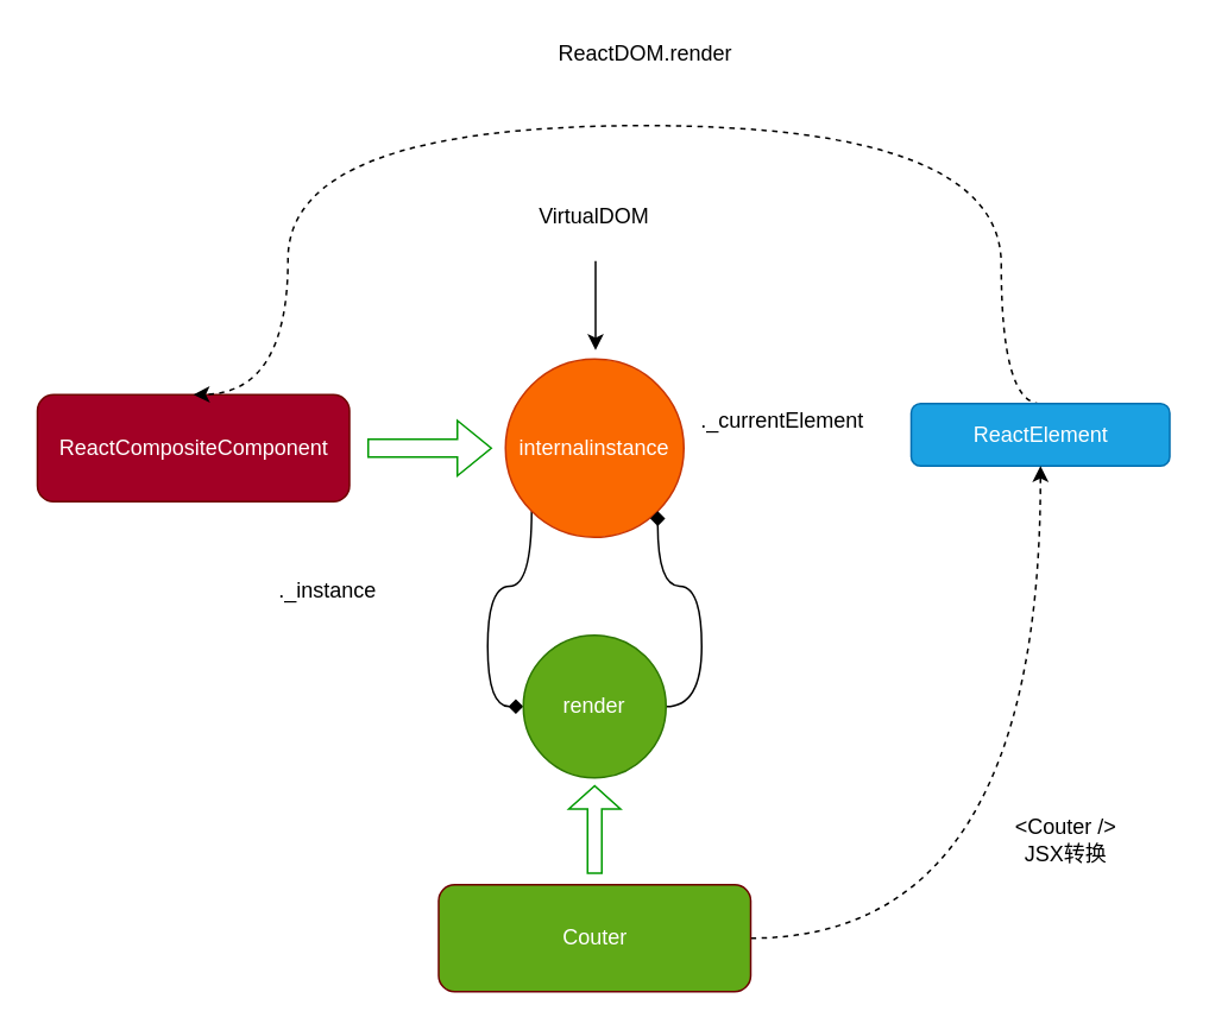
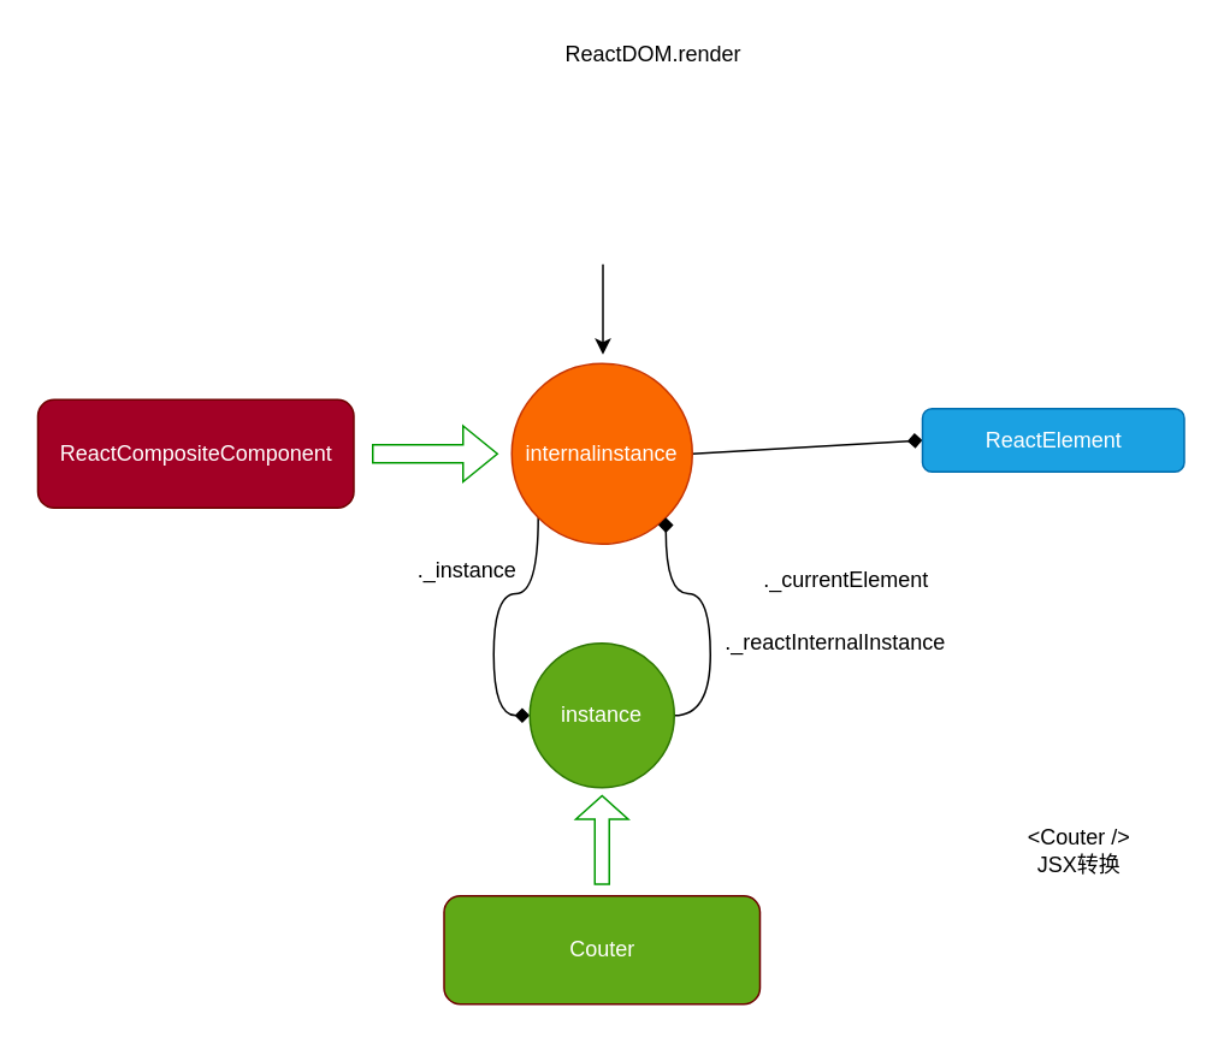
- <mxCell id="7" style="edgeStyle=orthogonalEdgeStyle;curved=1;rounded=0;orthogonalLoop=1;jettySize=auto;html=1;exitX=0.5;exitY=0;exitDx=0;exitDy=0;entryX=0.5;entryY=0;entryDx=0;entryDy=0;dashed=1;strokeColor=#000000;" edge="1" parent="1" source="8" target="6"><mxGeometry relative="1" as="geometry"><Array as="points"><mxPoint x="561" y="226" /><mxPoint x="561" y="70" /><mxPoint x="161" y="70" /><mxPoint x="161" y="220" /></Array></mxGeometry></mxCell>
- <mxCell id="20" value="VirtualDOM&lt;br&gt;" style="text;html=1;strokeColor=none;fillColor=none;align=center;verticalAlign=middle;whiteSpace=wrap;rounded=0;" vertex="1" parent="1"><mxGeometry x="313" y="110.5" width="40" height="20" as="geometry" /></mxCell>
- <mxCell id="14" value="&lt;div&gt;._currentElement&lt;/div&gt;" style="text;html=1;strokeColor=none;fillColor=none;align=center;verticalAlign=middle;whiteSpace=wrap;rounded=0;" vertex="1" parent="1"><mxGeometry x="386.5" y="226" width="103" height="20" as="geometry" /></mxCell>
+ <mxCell id="14" value="&lt;div&gt;._currentElement&lt;/div&gt;" style="text;html=1;strokeColor=none;fillColor=none;align=center;verticalAlign=middle;whiteSpace=wrap;rounded=0;" vertex="1" parent="1"><mxGeometry x="416.5" y="311" width="103" height="20" as="geometry" /></mxCell>
+ <mxCell id="2" style="edgeStyle=none;rounded=0;orthogonalLoop=1;jettySize=auto;html=1;exitX=1;exitY=0.5;exitDx=0;exitDy=0;entryX=0;entryY=0.5;entryDx=0;entryDy=0;strokeColor=#000000;endArrow=diamond;endFill=1;" edge="1" parent="1" source="4" target="8"><mxGeometry relative="1" as="geometry" /></mxCell>
- <mxCell id="15" value="&lt;div&gt;._instance&lt;/div&gt;" style="text;html=1;strokeColor=none;fillColor=none;align=center;verticalAlign=middle;whiteSpace=wrap;rounded=0;" vertex="1" parent="1"><mxGeometry x="150.5" y="321" width="65" height="20" as="geometry" /></mxCell>
+ <mxCell id="15" value="&lt;div&gt;._instance&lt;/div&gt;" style="text;html=1;strokeColor=none;fillColor=none;align=center;verticalAlign=middle;whiteSpace=wrap;rounded=0;" vertex="1" parent="1"><mxGeometry x="225.5" y="306" width="65" height="20" as="geometry" /></mxCell>
+ <mxCell id="16" value="&lt;div&gt;._reactInternalInstance&lt;/div&gt;" style="text;html=1;strokeColor=none;fillColor=none;align=center;verticalAlign=middle;whiteSpace=wrap;rounded=0;" vertex="1" parent="1"><mxGeometry x="395.5" y="346" width="133" height="20" as="geometry" /></mxCell>
- <mxCell id="13" value="render" style="ellipse;whiteSpace=wrap;html=1;aspect=fixed;fillColor=#60a917;strokeColor=#2D7600;fontColor=#ffffff;" vertex="1" parent="1"><mxGeometry x="293" y="356" width="80" height="80" as="geometry" /></mxCell>
+ <mxCell id="13" value="instance" style="ellipse;whiteSpace=wrap;html=1;aspect=fixed;fillColor=#60a917;strokeColor=#2D7600;fontColor=#ffffff;" vertex="1" parent="1"><mxGeometry x="293" y="356" width="80" height="80" as="geometry" /></mxCell>
- <mxCell id="10" style="edgeStyle=orthogonalEdgeStyle;curved=1;rounded=0;orthogonalLoop=1;jettySize=auto;html=1;exitX=1;exitY=0.5;exitDx=0;exitDy=0;entryX=0.5;entryY=1;entryDx=0;entryDy=0;strokeColor=#000000;dashed=1;" edge="1" parent="1" source="11" target="8"><mxGeometry relative="1" as="geometry" /></mxCell>
